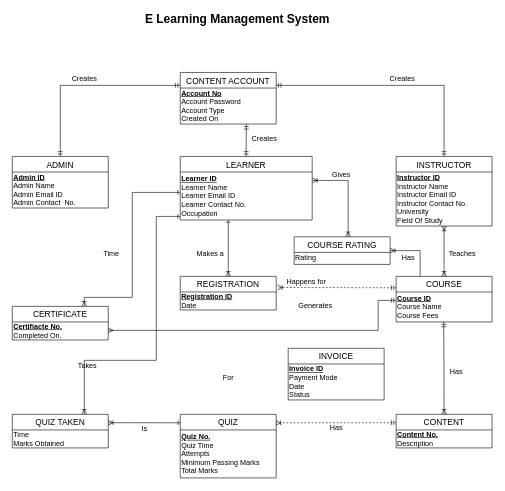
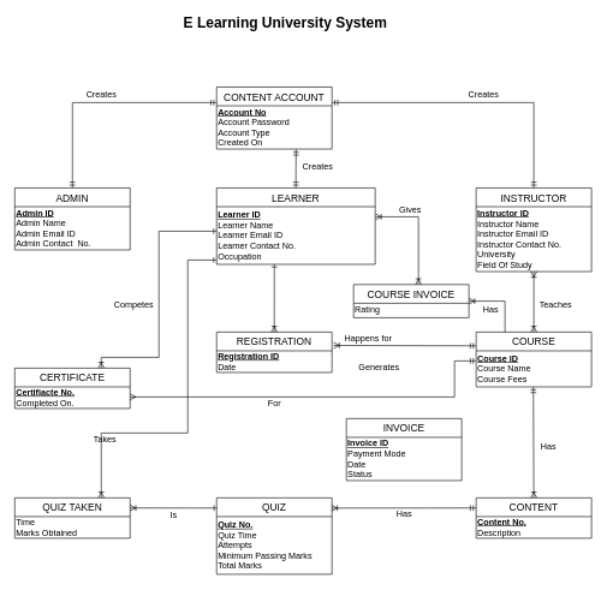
- <mxCell id="54" value="&lt;b&gt;&lt;font style=&quot;font-size: 20px&quot;&gt;E Learning Management System&lt;/font&gt;&lt;/b&gt;" style="text;html=1;align=center;verticalAlign=middle;resizable=0;points=[];autosize=1;strokeColor=none;fillColor=none;" parent="1" vertex="1"><mxGeometry x="235" y="20" width="320" height="20" as="geometry" /></mxCell>
+ <mxCell id="54" value="&lt;b&gt;&lt;font style=&quot;font-size: 20px&quot;&gt;E Learning University System&lt;/font&gt;&lt;/b&gt;" style="text;html=1;align=center;verticalAlign=middle;resizable=0;points=[];autosize=1;strokeColor=none;fillColor=none;" parent="1" vertex="1"><mxGeometry x="235" y="20" width="320" height="20" as="geometry" /></mxCell>
- <mxCell id="16" value="COURSE RATING" style="swimlane;fontStyle=0;childLayout=stackLayout;horizontal=1;startSize=26;horizontalStack=0;resizeParent=1;resizeParentMax=0;resizeLast=0;collapsible=1;marginBottom=0;align=center;fontSize=14;" parent="1" vertex="1"><mxGeometry x="490" y="394" width="160" height="46" as="geometry" /></mxCell>
+ <mxCell id="16" value="COURSE INVOICE" style="swimlane;fontStyle=0;childLayout=stackLayout;horizontal=1;startSize=26;horizontalStack=0;resizeParent=1;resizeParentMax=0;resizeLast=0;collapsible=1;marginBottom=0;align=center;fontSize=14;" parent="1" vertex="1"><mxGeometry x="490" y="394" width="160" height="46" as="geometry" /></mxCell>
- <mxCell id="50" value="Time" style="text;html=1;align=center;verticalAlign=middle;resizable=0;points=[];autosize=1;strokeColor=none;fillColor=none;" parent="1" vertex="1"><mxGeometry x="150" y="413" width="70" height="20" as="geometry" /></mxCell>
+ <mxCell id="50" value="Competes" style="text;html=1;align=center;verticalAlign=middle;resizable=0;points=[];autosize=1;strokeColor=none;fillColor=none;" parent="1" vertex="1"><mxGeometry x="150" y="413" width="70" height="20" as="geometry" /></mxCell>
- <mxCell id="48" value="Makes a" style="text;html=1;align=center;verticalAlign=middle;resizable=0;points=[];autosize=1;strokeColor=none;fillColor=none;" parent="1" vertex="1"><mxGeometry x="320" y="413" width="60" height="20" as="geometry" /></mxCell>
- <mxCell id="31" value="" style="fontSize=12;html=1;endArrow=ERoneToMany;startArrow=ERmandOne;rounded=0;exitX=0;exitY=0.25;exitDx=0;exitDy=0;entryX=1.014;entryY=0.33;entryDx=0;entryDy=0;entryPerimeter=0;dashed=1;" parent="1" source="10" target="20" edge="1"><mxGeometry width="100" height="100" relative="1" as="geometry"><mxPoint x="600.08" y="430" as="sourcePoint" /><mxPoint x="600" y="524.32" as="targetPoint" /></mxGeometry></mxCell>
+ <mxCell id="31" value="" style="fontSize=12;html=1;endArrow=ERoneToMany;startArrow=ERmandOne;rounded=0;exitX=0;exitY=0.25;exitDx=0;exitDy=0;entryX=1.014;entryY=0.33;entryDx=0;entryDy=0;entryPerimeter=0;" parent="1" source="10" target="20" edge="1"><mxGeometry width="100" height="100" relative="1" as="geometry"><mxPoint x="600.08" y="430" as="sourcePoint" /><mxPoint x="600" y="524.32" as="targetPoint" /></mxGeometry></mxCell>
- <mxCell id="52" value="For" style="text;html=1;align=center;verticalAlign=middle;resizable=0;points=[];autosize=1;strokeColor=none;fillColor=none;" parent="1" vertex="1"><mxGeometry x="365" y="620" width="30" height="20" as="geometry" /></mxCell>
+ <mxCell id="52" value="For" style="text;html=1;align=center;verticalAlign=middle;resizable=0;points=[];autosize=1;strokeColor=none;fillColor=none;" parent="1" vertex="1"><mxGeometry x="365" y="550" width="30" height="20" as="geometry" /></mxCell>
- <mxCell id="33" value="" style="fontSize=12;html=1;endArrow=ERoneToMany;startArrow=ERmandOne;rounded=0;exitX=0;exitY=0.25;exitDx=0;exitDy=0;entryX=0.997;entryY=0.134;entryDx=0;entryDy=0;entryPerimeter=0;dashed=1;" parent="1" source="22" target="14" edge="1"><mxGeometry width="100" height="100" relative="1" as="geometry"><mxPoint x="520" y="676" as="sourcePoint" /><mxPoint x="520.63" y="760" as="targetPoint" /></mxGeometry></mxCell>
+ <mxCell id="33" value="" style="fontSize=12;html=1;endArrow=ERoneToMany;startArrow=ERmandOne;rounded=0;exitX=0;exitY=0.25;exitDx=0;exitDy=0;entryX=0.997;entryY=0.134;entryDx=0;entryDy=0;entryPerimeter=0;" parent="1" source="22" target="14" edge="1"><mxGeometry width="100" height="100" relative="1" as="geometry"><mxPoint x="520" y="676" as="sourcePoint" /><mxPoint x="520.63" y="760" as="targetPoint" /></mxGeometry></mxCell>
